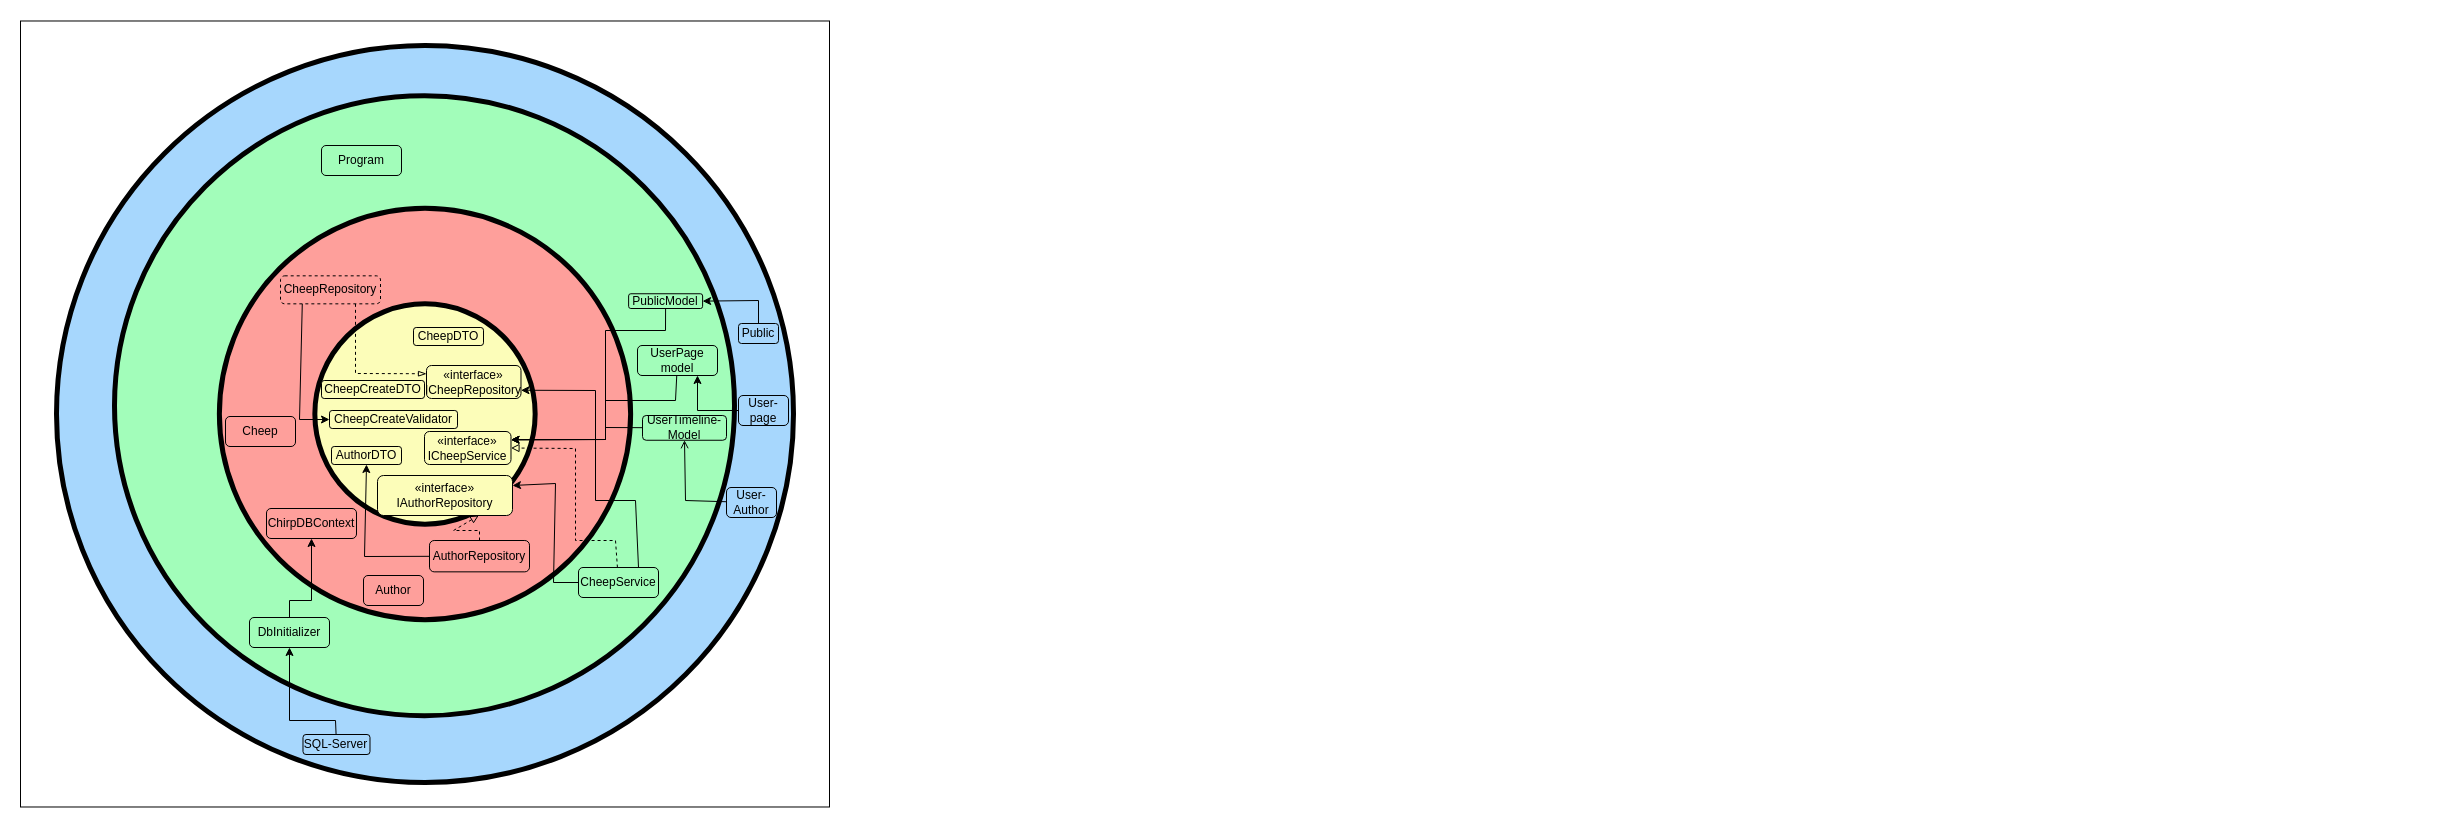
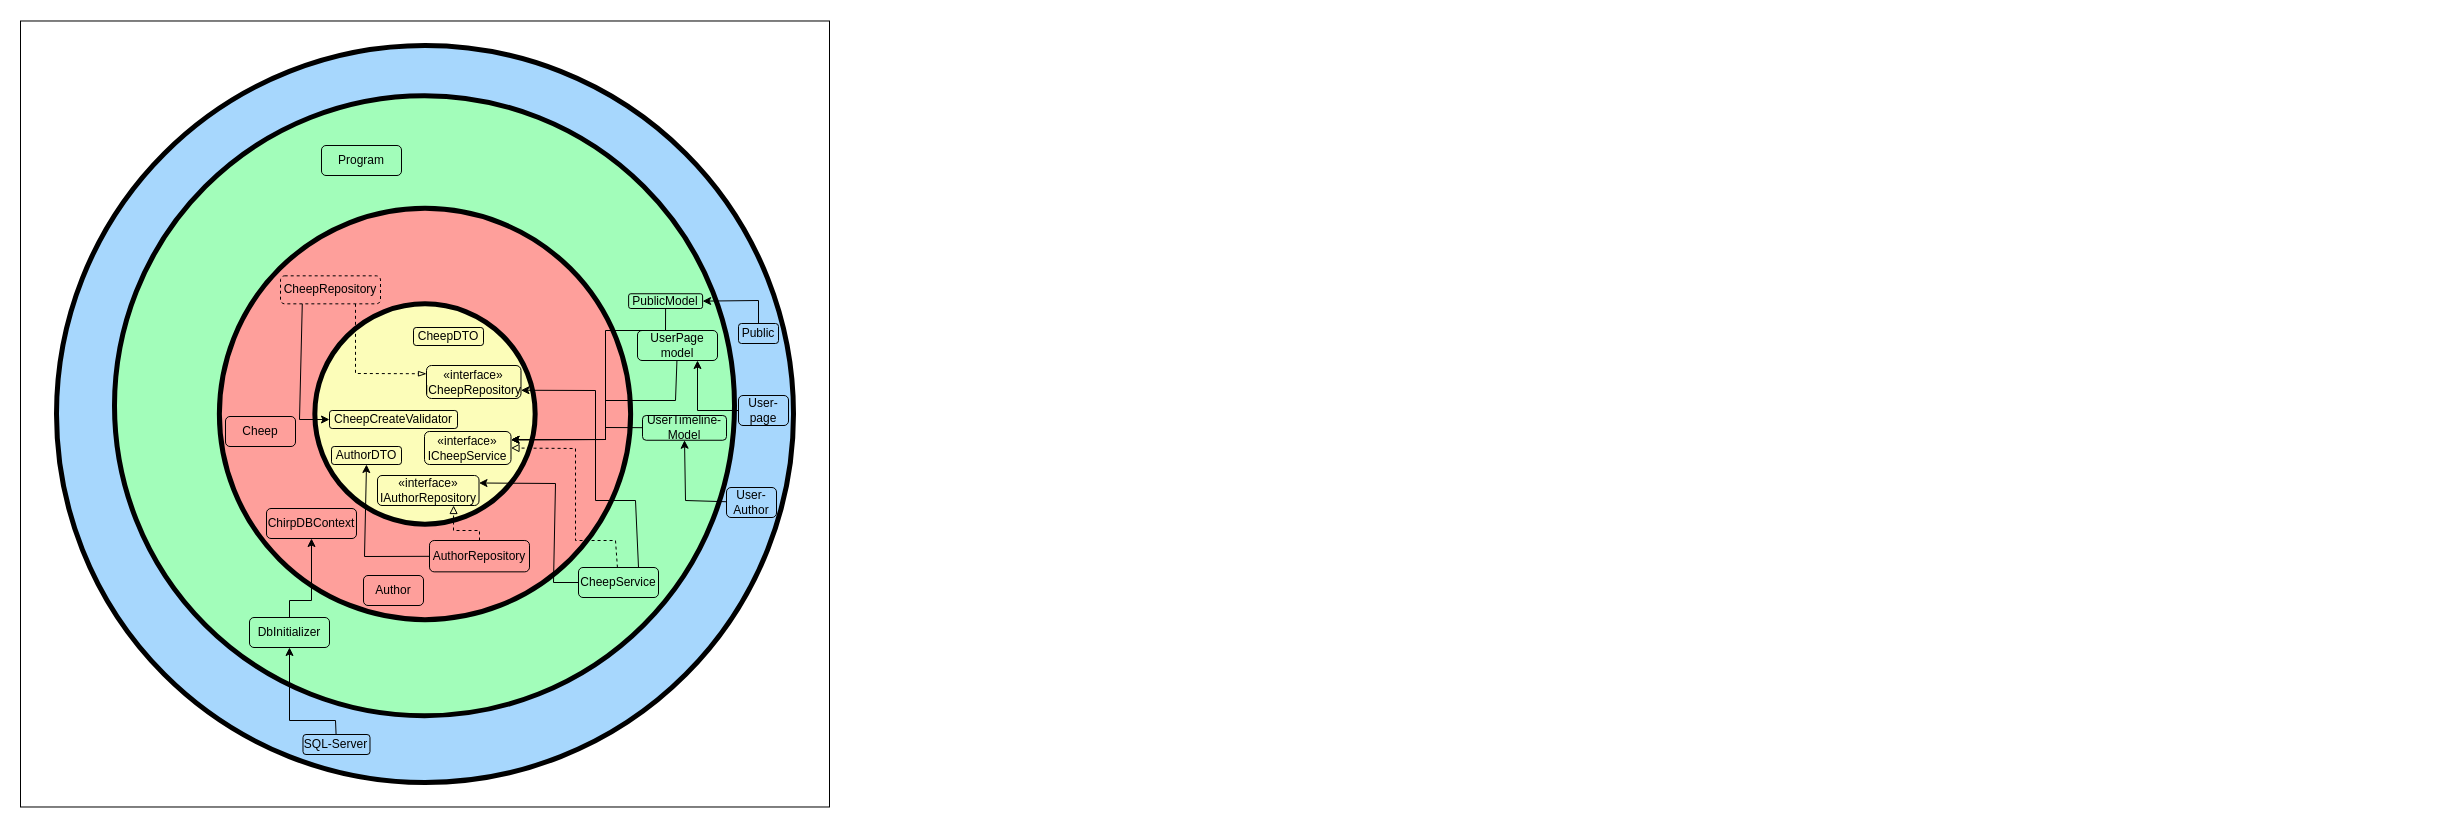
- <mxCell id="30" value="&lt;font color=&quot;#000000&quot;&gt;UserPage model&lt;br&gt;&lt;/font&gt;" style="rounded=1;whiteSpace=wrap;html=1;strokeColor=#000000;strokeWidth=1;fillColor=#A2FDBA;fontStyle=0" parent="1" vertex="1"><mxGeometry x="637" y="345" width="80" height="30" as="geometry" /></mxCell>
+ <mxCell id="30" value="&lt;font color=&quot;#000000&quot;&gt;UserPage model&lt;br&gt;&lt;/font&gt;" style="rounded=1;whiteSpace=wrap;html=1;strokeColor=#000000;strokeWidth=1;fillColor=#A2FDBA;fontStyle=0" parent="1" vertex="1"><mxGeometry x="637" y="330" width="80" height="30" as="geometry" /></mxCell>
- <mxCell id="41" value="&lt;font color=&quot;#000000&quot;&gt;CheepCreateDTO&lt;br&gt;&lt;/font&gt;" style="rounded=1;whiteSpace=wrap;html=1;strokeColor=#000000;strokeWidth=1;fillColor=#FCFDB9;" parent="1" vertex="1"><mxGeometry x="321" y="380" width="103" height="18" as="geometry" /></mxCell>
- <mxCell id="23" style="edgeStyle=none;rounded=0;html=1;entryX=0.5;entryY=1;entryDx=0;entryDy=0;strokeColor=#000000;endArrow=open;endFill=1;" parent="1" source="24" target="32" edge="1"><mxGeometry relative="1" as="geometry"><Array as="points"><mxPoint x="685" y="500" /></Array></mxGeometry></mxCell>
+ <mxCell id="23" style="edgeStyle=none;rounded=0;html=1;entryX=0.5;entryY=1;entryDx=0;entryDy=0;strokeColor=#000000;endArrow=classic;endFill=1;" parent="1" source="24" target="32" edge="1"><mxGeometry relative="1" as="geometry"><Array as="points"><mxPoint x="685" y="500" /></Array></mxGeometry></mxCell>
- <mxCell id="10" value="&lt;span style=&quot;color: rgb(0, 0, 0);&quot;&gt;«interface»&lt;br&gt;&lt;/span&gt;&lt;font color=&quot;#000000&quot;&gt;IAuthorRepository&lt;br&gt;&lt;/font&gt;" style="rounded=1;whiteSpace=wrap;html=1;strokeColor=#000000;strokeWidth=1;fillColor=#FCFDB9;" parent="1" vertex="1"><mxGeometry x="377" y="475" width="135" height="40" as="geometry" /></mxCell>
+ <mxCell id="10" value="&lt;span style=&quot;color: rgb(0, 0, 0);&quot;&gt;«interface»&lt;br&gt;&lt;/span&gt;&lt;font color=&quot;#000000&quot;&gt;IAuthorRepository&lt;br&gt;&lt;/font&gt;" style="rounded=1;whiteSpace=wrap;html=1;strokeColor=#000000;strokeWidth=1;fillColor=#FCFDB9;" parent="1" vertex="1"><mxGeometry x="377" y="475" width="101.5" height="30" as="geometry" /></mxCell>
